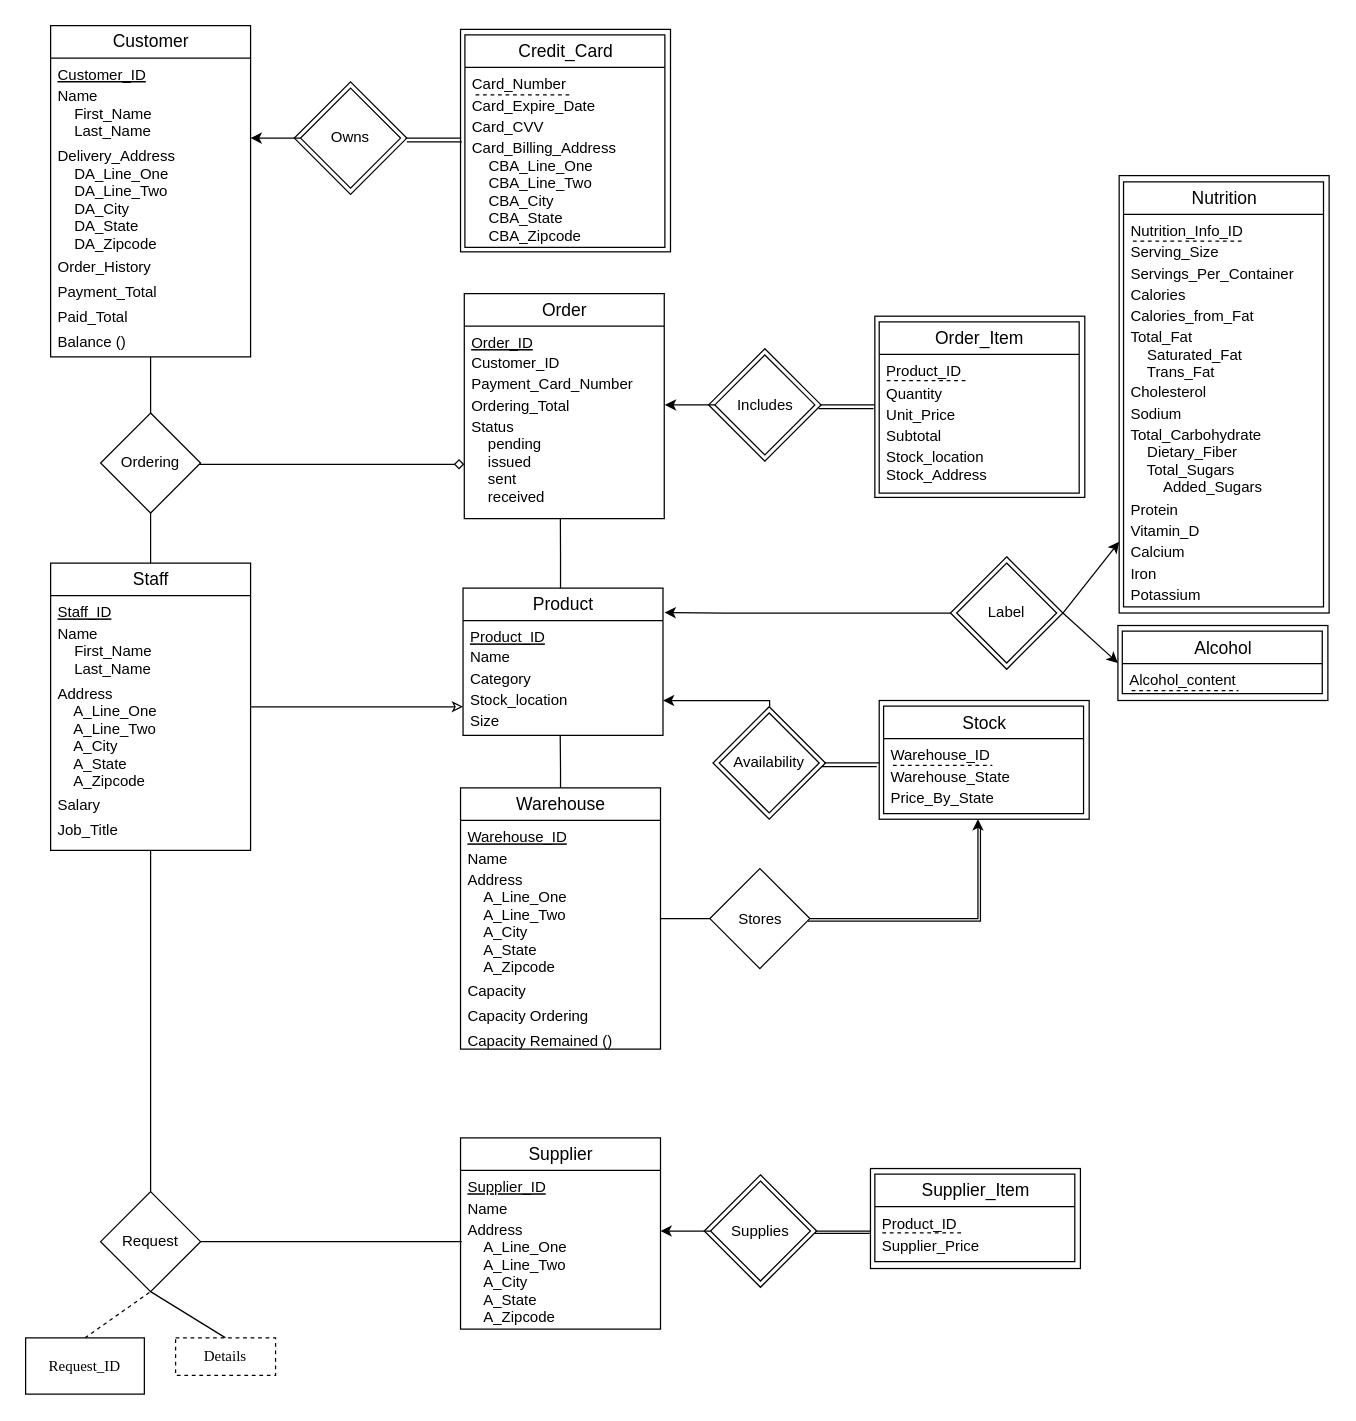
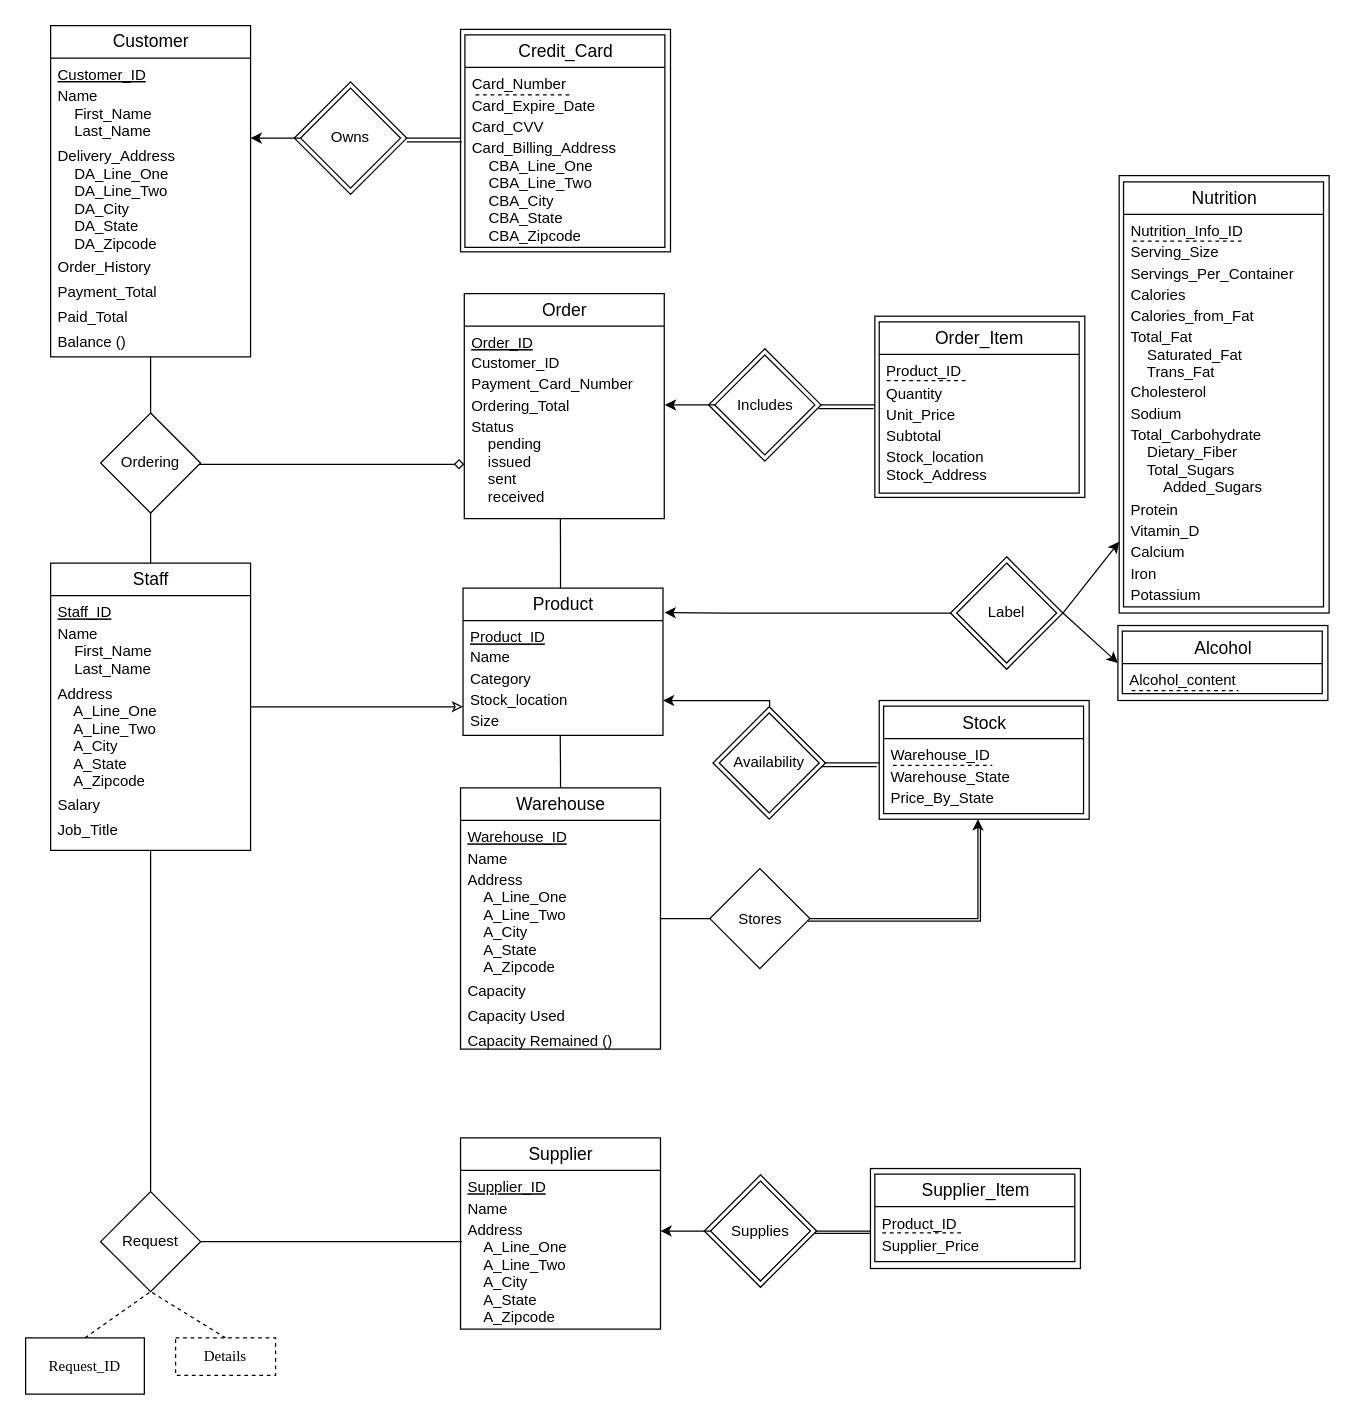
- <mxCell id="67" value="Capacity Ordering" style="text;strokeColor=none;fillColor=none;spacingLeft=4;spacingRight=4;overflow=hidden;rotatable=0;points=[[0,0.5],[1,0.5]];portConstraint=eastwest;fontSize=12;" vertex="1" parent="62"><mxGeometry y="169" width="160" height="20" as="geometry" /></mxCell>
+ <mxCell id="67" value="Capacity Used" style="text;strokeColor=none;fillColor=none;spacingLeft=4;spacingRight=4;overflow=hidden;rotatable=0;points=[[0,0.5],[1,0.5]];portConstraint=eastwest;fontSize=12;" vertex="1" parent="62"><mxGeometry y="169" width="160" height="20" as="geometry" /></mxCell>
- <mxCell id="108" value="" style="endArrow=none;dashed=0;html=1;fontFamily=Verdana;exitX=0.5;exitY=0;exitDx=0;exitDy=0;entryX=0.5;entryY=1;entryDx=0;entryDy=0;" edge="1" parent="1" source="109" target="89"><mxGeometry width="50" height="50" relative="1" as="geometry"><mxPoint x="210" y="1070" as="sourcePoint" /><mxPoint x="210" y="1033" as="targetPoint" /></mxGeometry></mxCell>
+ <mxCell id="108" value="" style="endArrow=none;dashed=1;html=1;fontFamily=Verdana;exitX=0.5;exitY=0;exitDx=0;exitDy=0;entryX=0.5;entryY=1;entryDx=0;entryDy=0;" edge="1" parent="1" source="109" target="89"><mxGeometry width="50" height="50" relative="1" as="geometry"><mxPoint x="210" y="1070" as="sourcePoint" /><mxPoint x="210" y="1033" as="targetPoint" /></mxGeometry></mxCell>
